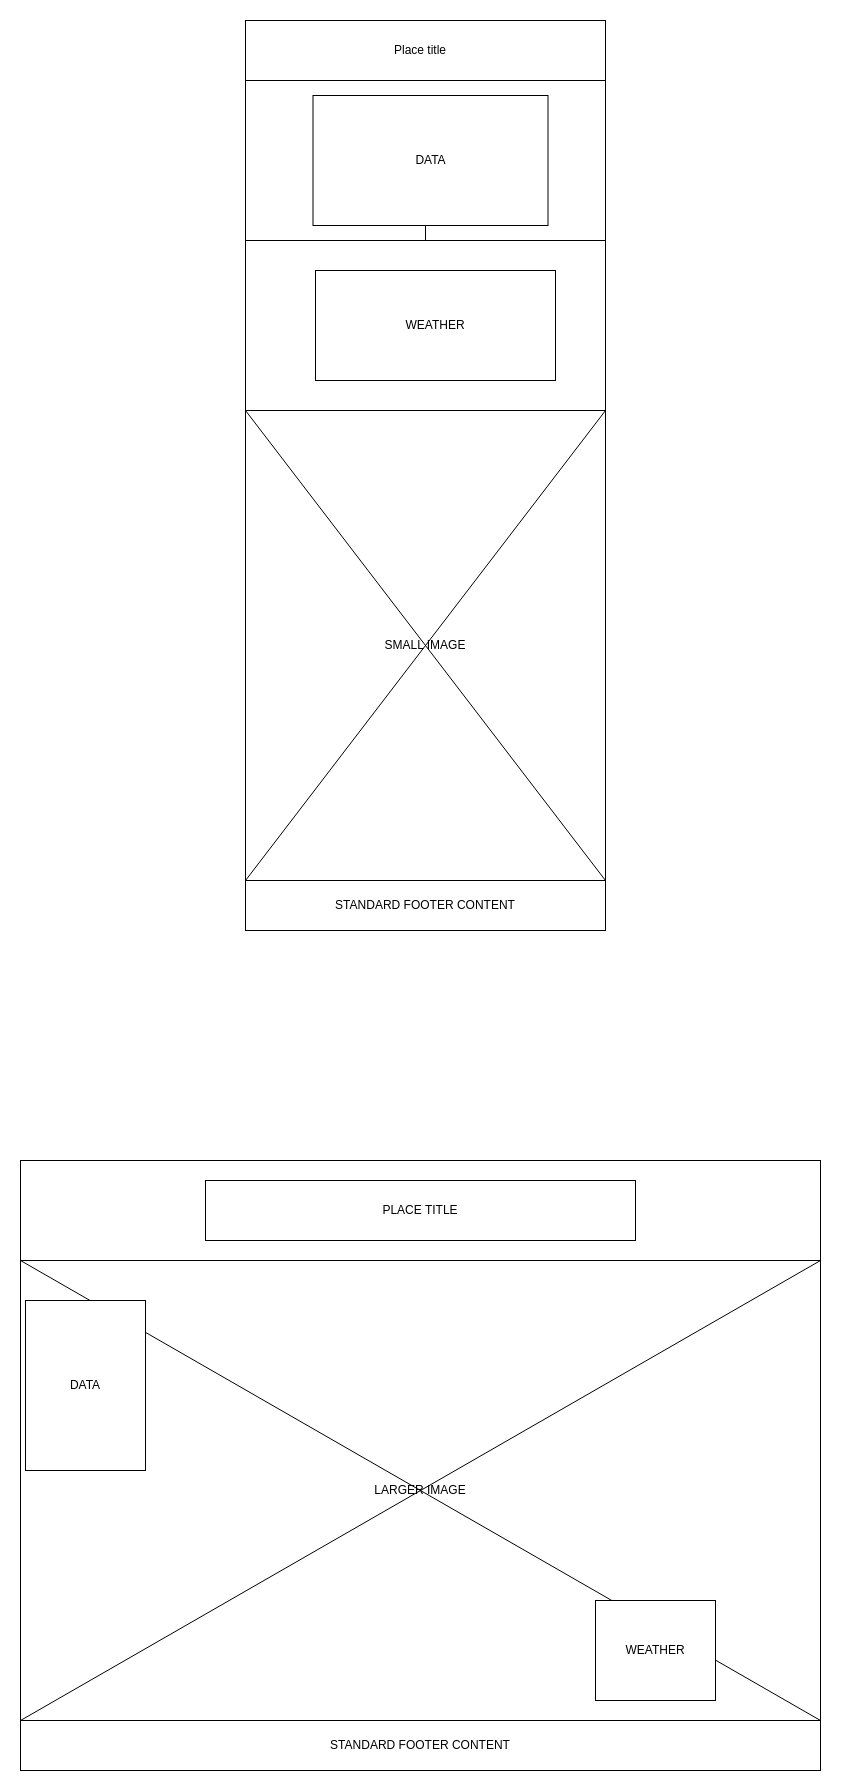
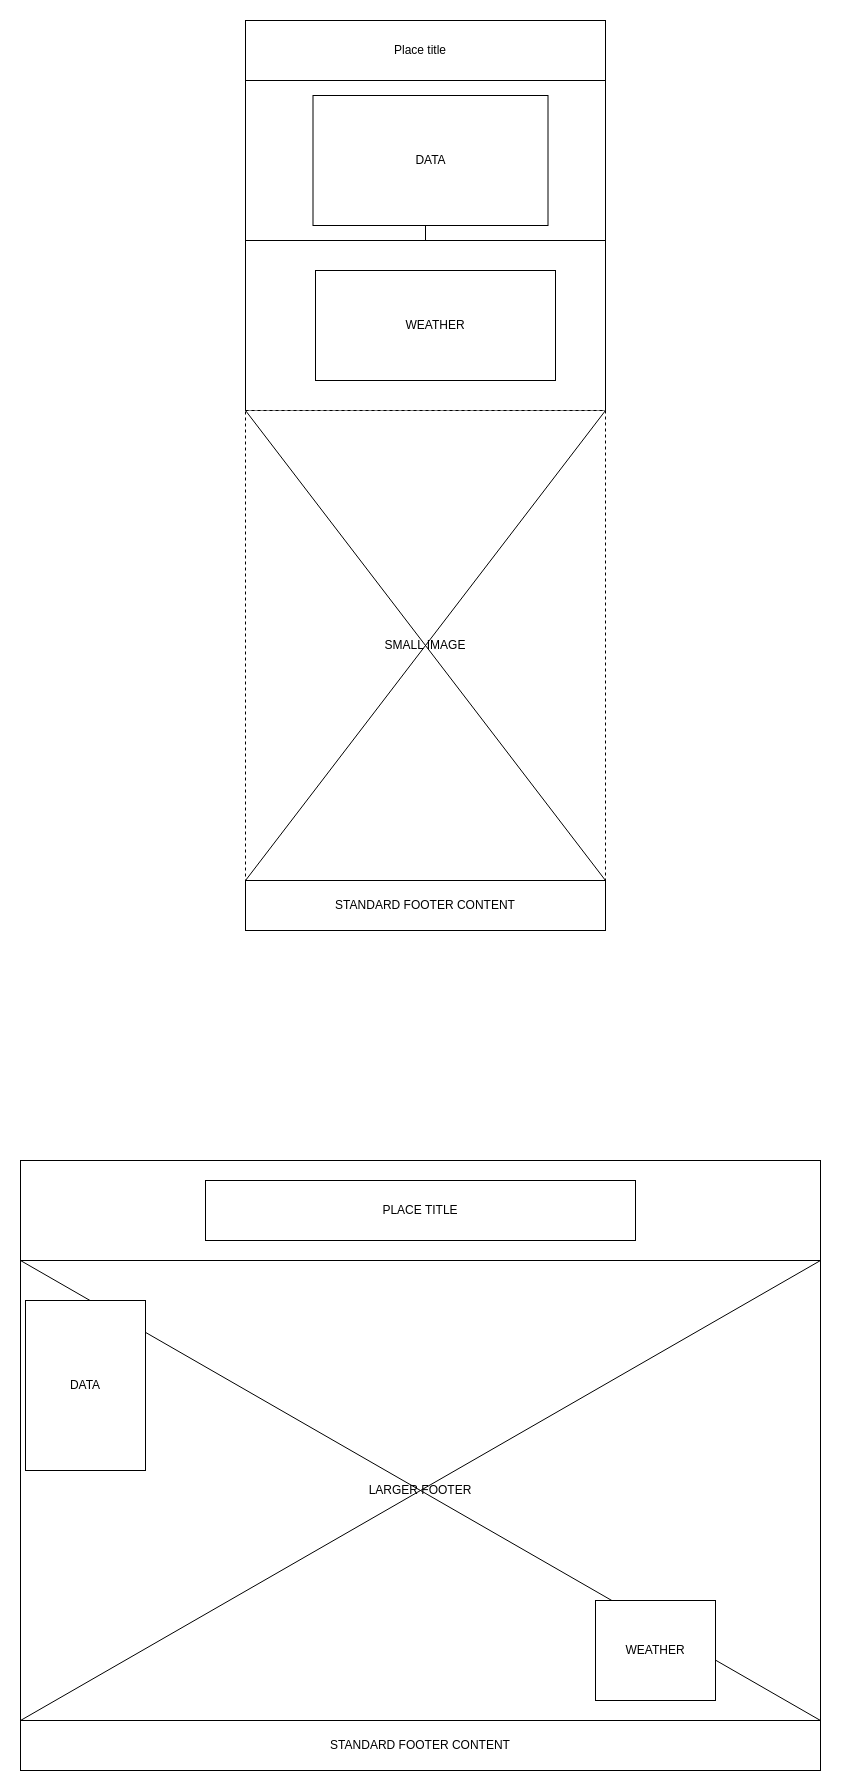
- <mxCell id="7" value="SMALL IMAGE" style="rounded=0;whiteSpace=wrap;html=1;" vertex="1" parent="1"><mxGeometry x="245" y="410" width="360" height="470" as="geometry" /></mxCell>
+ <mxCell id="7" value="SMALL IMAGE" style="rounded=0;whiteSpace=wrap;html=1;dashed=1;" vertex="1" parent="1"><mxGeometry x="245" y="410" width="360" height="470" as="geometry" /></mxCell>
- <mxCell id="18" value="LARGER IMAGE" style="rounded=0;whiteSpace=wrap;html=1;" vertex="1" parent="1"><mxGeometry x="20" y="1260" width="800" height="460" as="geometry" /></mxCell>
+ <mxCell id="18" value="LARGER FOOTER" style="rounded=0;whiteSpace=wrap;html=1;" vertex="1" parent="1"><mxGeometry x="20" y="1260" width="800" height="460" as="geometry" /></mxCell>
